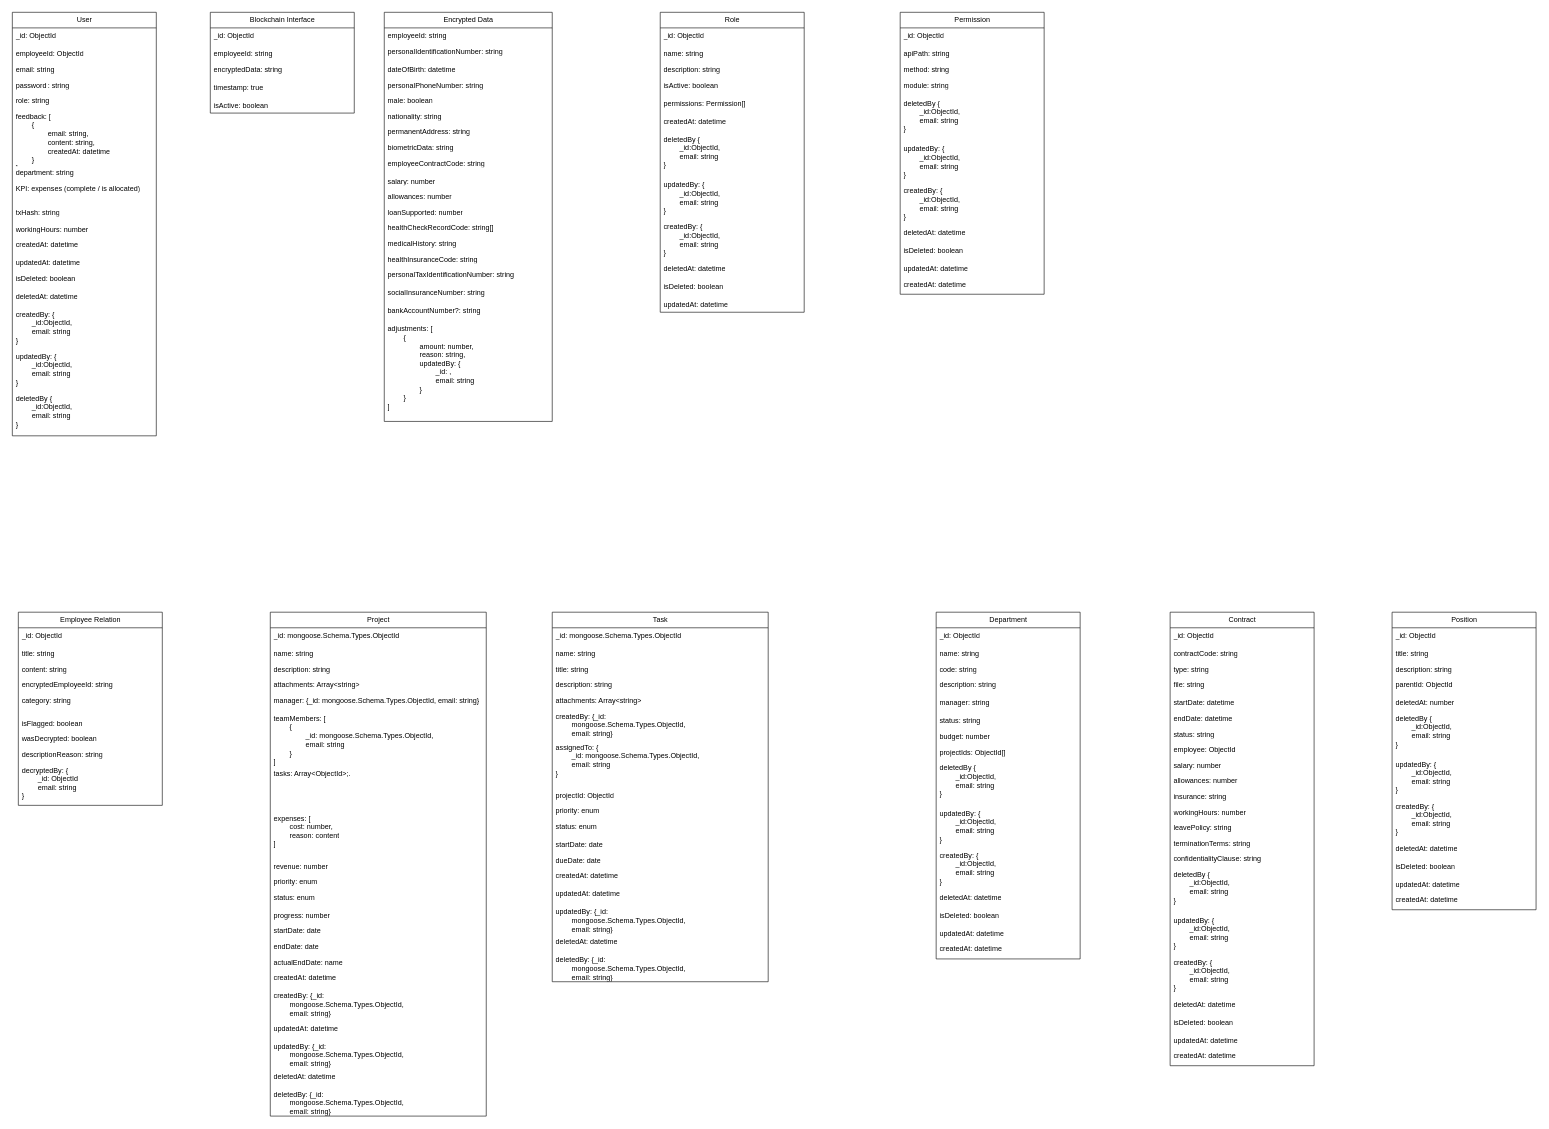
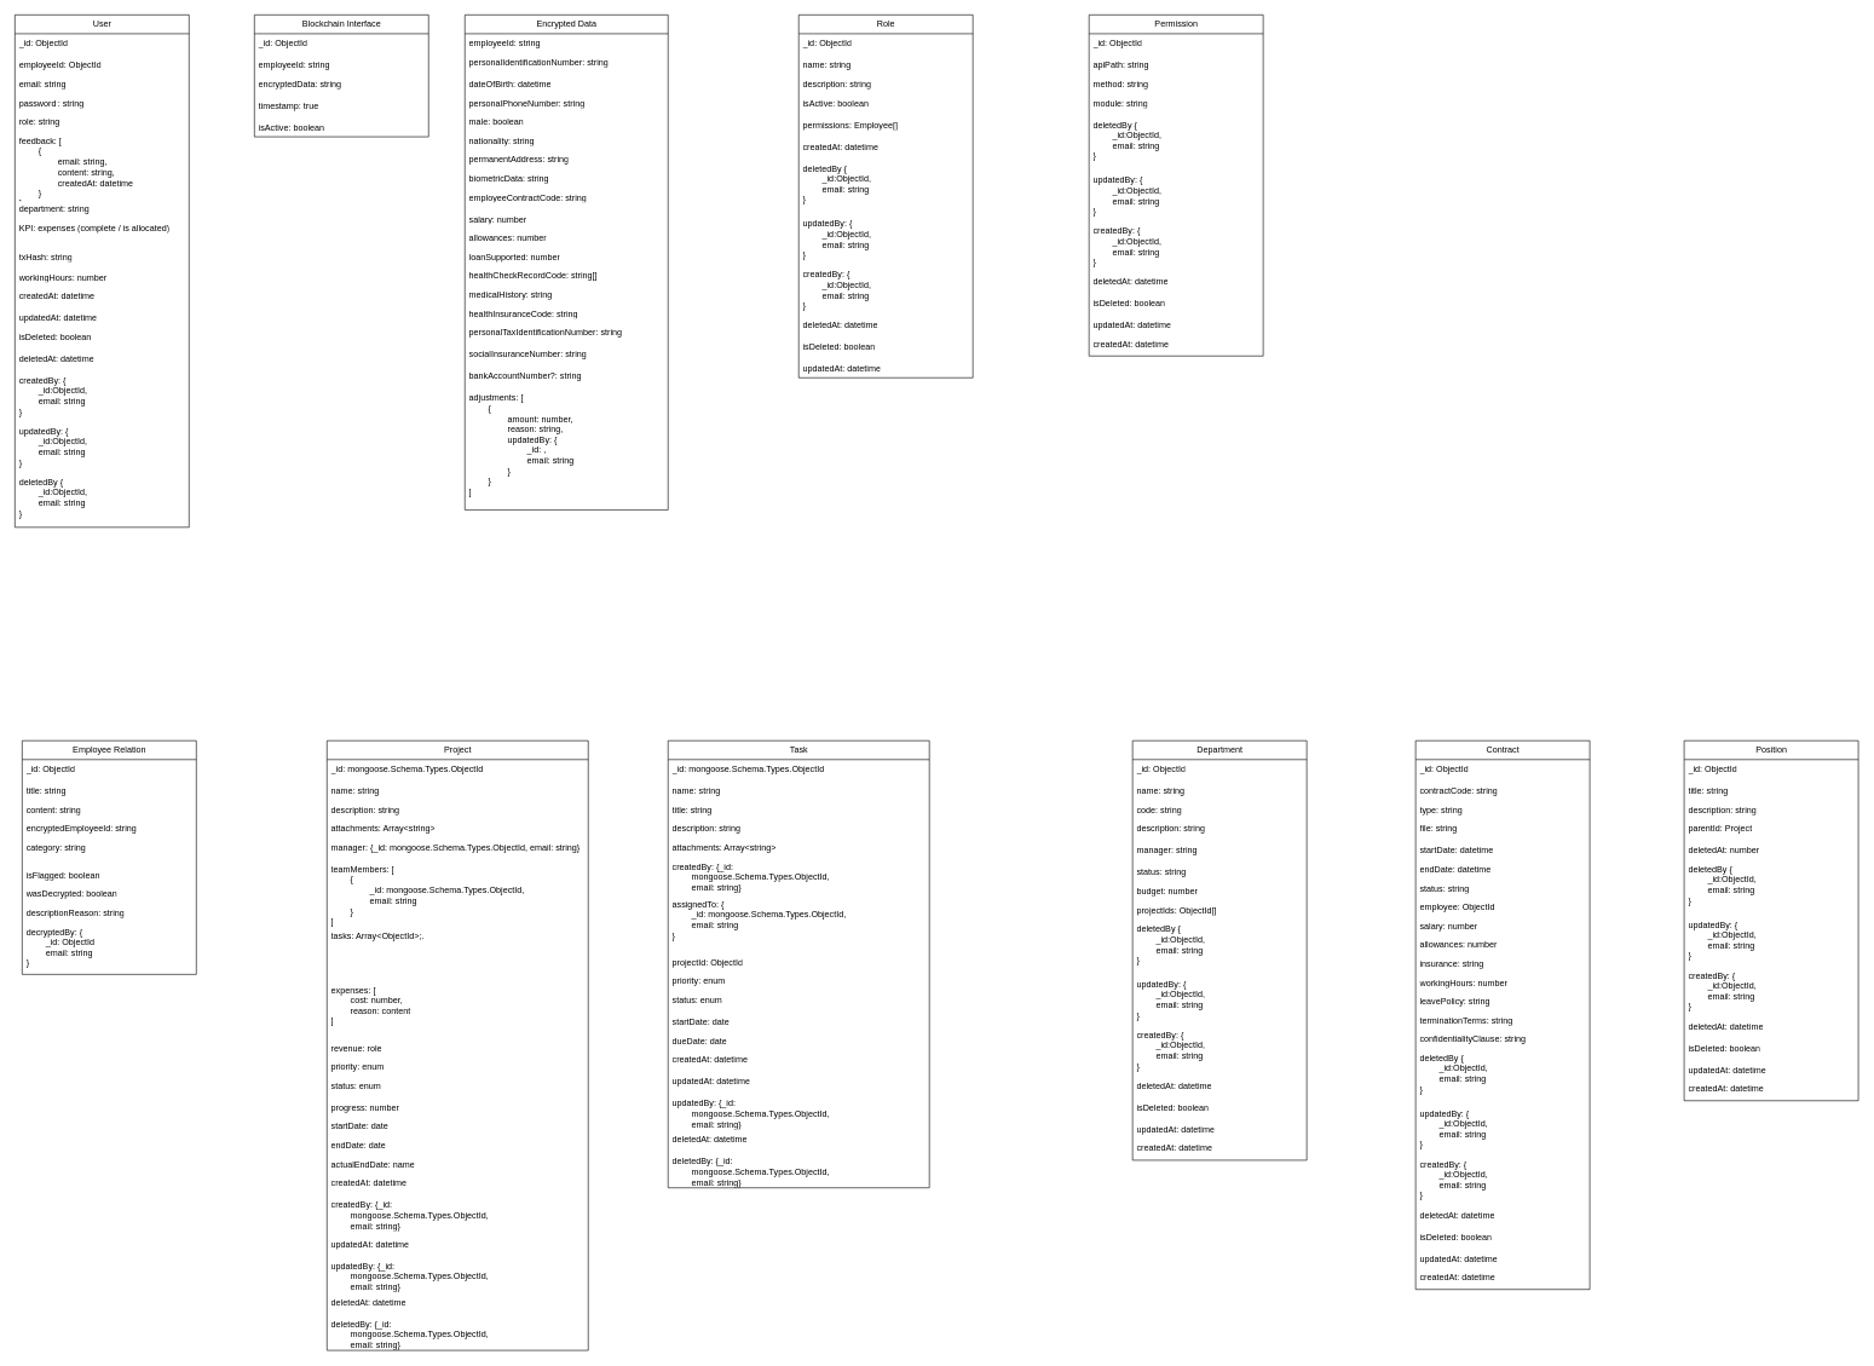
- <mxCell id="117" value="permissions: Permission[]" style="text;strokeColor=none;fillColor=none;spacingLeft=4;spacingRight=4;overflow=hidden;rotatable=0;points=[[0,0.5],[1,0.5]];portConstraint=eastwest;fontSize=12;whiteSpace=wrap;html=1;" parent="112" vertex="1"><mxGeometry y="138" width="240" height="30" as="geometry" /></mxCell>
+ <mxCell id="117" value="permissions: Employee[]" style="text;strokeColor=none;fillColor=none;spacingLeft=4;spacingRight=4;overflow=hidden;rotatable=0;points=[[0,0.5],[1,0.5]];portConstraint=eastwest;fontSize=12;whiteSpace=wrap;html=1;" parent="112" vertex="1"><mxGeometry y="138" width="240" height="30" as="geometry" /></mxCell>
- <mxCell id="164" value="parentId: ObjectId" style="text;strokeColor=none;fillColor=none;spacingLeft=4;spacingRight=4;overflow=hidden;rotatable=0;points=[[0,0.5],[1,0.5]];portConstraint=eastwest;fontSize=12;whiteSpace=wrap;html=1;" parent="160" vertex="1"><mxGeometry y="108" width="240" height="30" as="geometry" /></mxCell>
+ <mxCell id="164" value="parentId: Project" style="text;strokeColor=none;fillColor=none;spacingLeft=4;spacingRight=4;overflow=hidden;rotatable=0;points=[[0,0.5],[1,0.5]];portConstraint=eastwest;fontSize=12;whiteSpace=wrap;html=1;" parent="160" vertex="1"><mxGeometry y="108" width="240" height="30" as="geometry" /></mxCell>
- <mxCell id="55" value="revenue: number" style="text;strokeColor=none;fillColor=none;align=left;verticalAlign=top;spacingLeft=4;spacingRight=4;overflow=hidden;rotatable=0;points=[[0,0.5],[1,0.5]];portConstraint=eastwest;whiteSpace=wrap;html=1;" parent="46" vertex="1"><mxGeometry y="410" width="360" height="26" as="geometry" /></mxCell>
+ <mxCell id="55" value="revenue: role" style="text;strokeColor=none;fillColor=none;align=left;verticalAlign=top;spacingLeft=4;spacingRight=4;overflow=hidden;rotatable=0;points=[[0,0.5],[1,0.5]];portConstraint=eastwest;whiteSpace=wrap;html=1;" parent="46" vertex="1"><mxGeometry y="410" width="360" height="26" as="geometry" /></mxCell>
